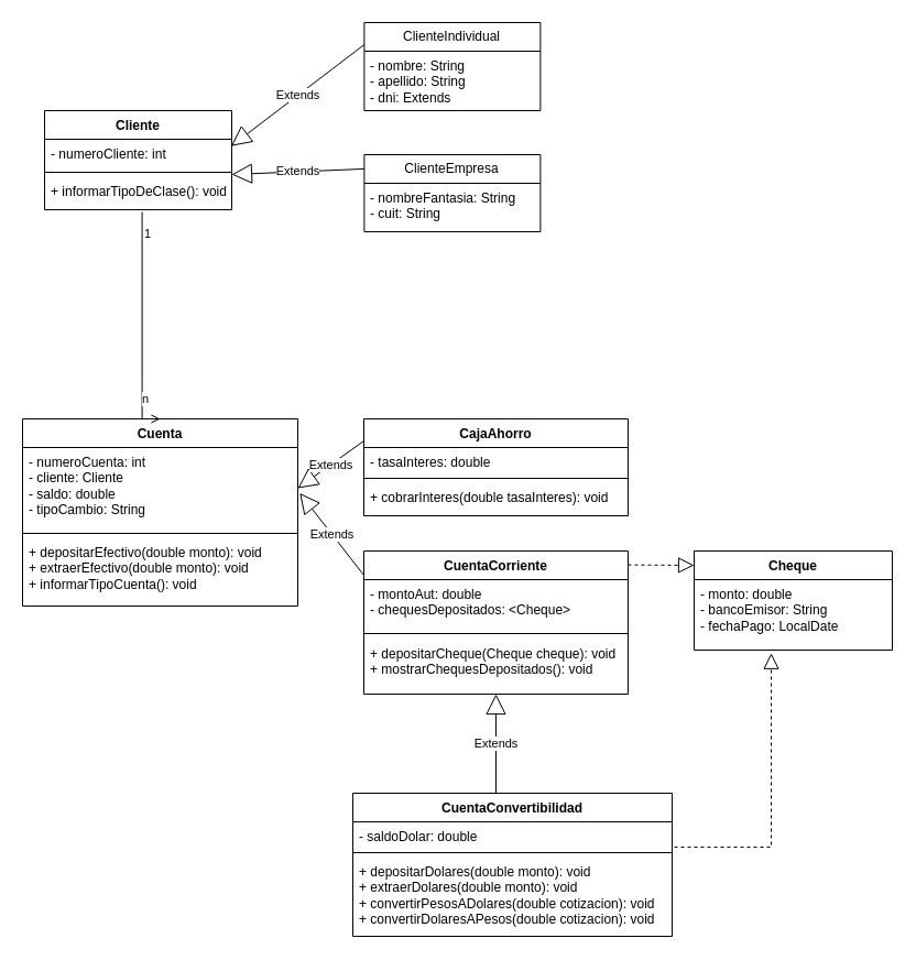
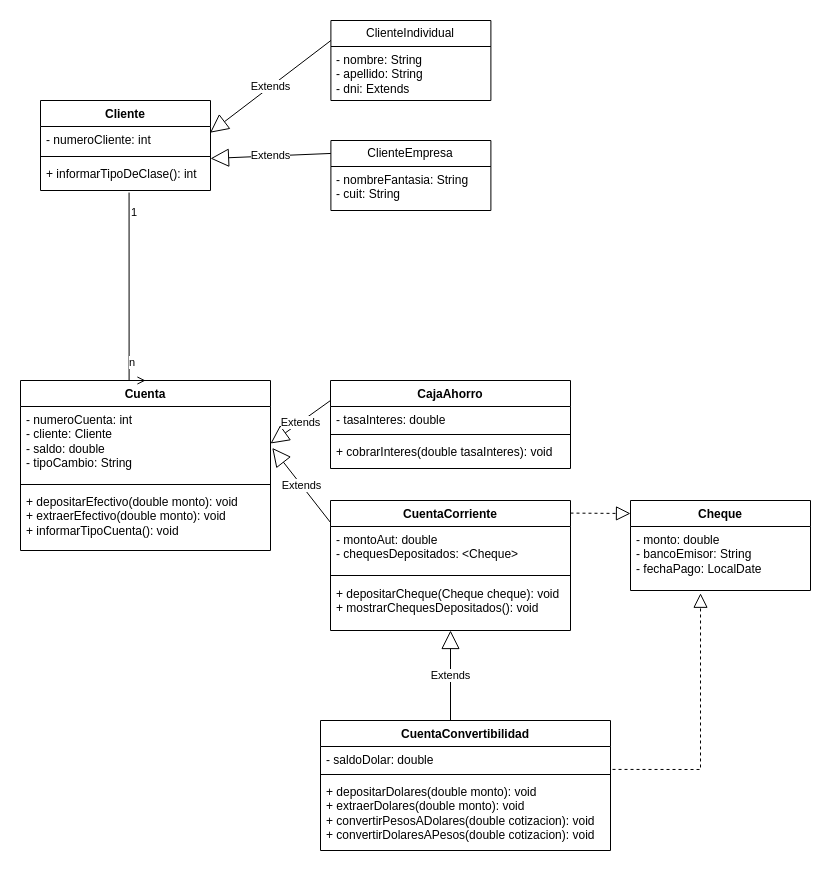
- <mxCell id="37" value="+ informarTipoDeClase(): void" style="text;strokeColor=none;fillColor=none;align=left;verticalAlign=top;spacingLeft=4;spacingRight=4;overflow=hidden;rotatable=0;points=[[0,0.5],[1,0.5]];portConstraint=eastwest;whiteSpace=wrap;html=1;" parent="34" vertex="1"><mxGeometry y="60" width="170" height="30" as="geometry" /></mxCell>
+ <mxCell id="37" value="+ informarTipoDeClase(): int" style="text;strokeColor=none;fillColor=none;align=left;verticalAlign=top;spacingLeft=4;spacingRight=4;overflow=hidden;rotatable=0;points=[[0,0.5],[1,0.5]];portConstraint=eastwest;whiteSpace=wrap;html=1;" parent="34" vertex="1"><mxGeometry y="60" width="170" height="30" as="geometry" /></mxCell>
